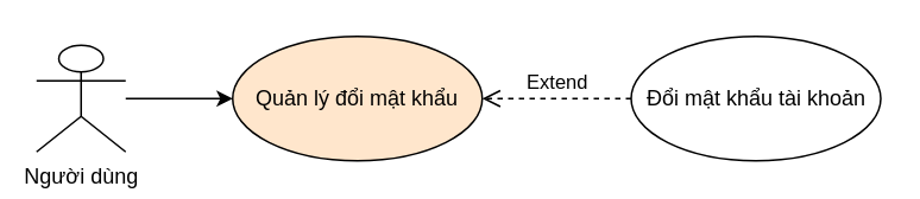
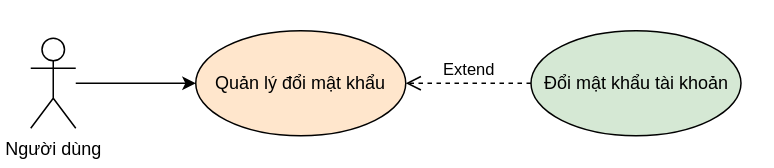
- <mxCell id="3" value="Người dùng" style="shape=umlActor;verticalLabelPosition=bottom;verticalAlign=top;html=1;outlineConnect=0;" parent="1" vertex="1"><mxGeometry x="20" y="25" width="50" height="60" as="geometry" /></mxCell>
+ <mxCell id="3" value="Người dùng" style="shape=umlActor;verticalLabelPosition=bottom;verticalAlign=top;html=1;outlineConnect=0;" parent="1" vertex="1"><mxGeometry x="20" y="25" width="30" height="60" as="geometry" /></mxCell>
- <mxCell id="5" value="Đổi mật khẩu tài khoản" style="ellipse;whiteSpace=wrap;html=1;" vertex="1" parent="1"><mxGeometry x="353.5" y="20" width="140" height="70" as="geometry" /></mxCell>
+ <mxCell id="5" value="Đổi mật khẩu tài khoản" style="ellipse;whiteSpace=wrap;html=1;fillColor=#d5e8d4;" vertex="1" parent="1"><mxGeometry x="353.5" y="20" width="140" height="70" as="geometry" /></mxCell>
